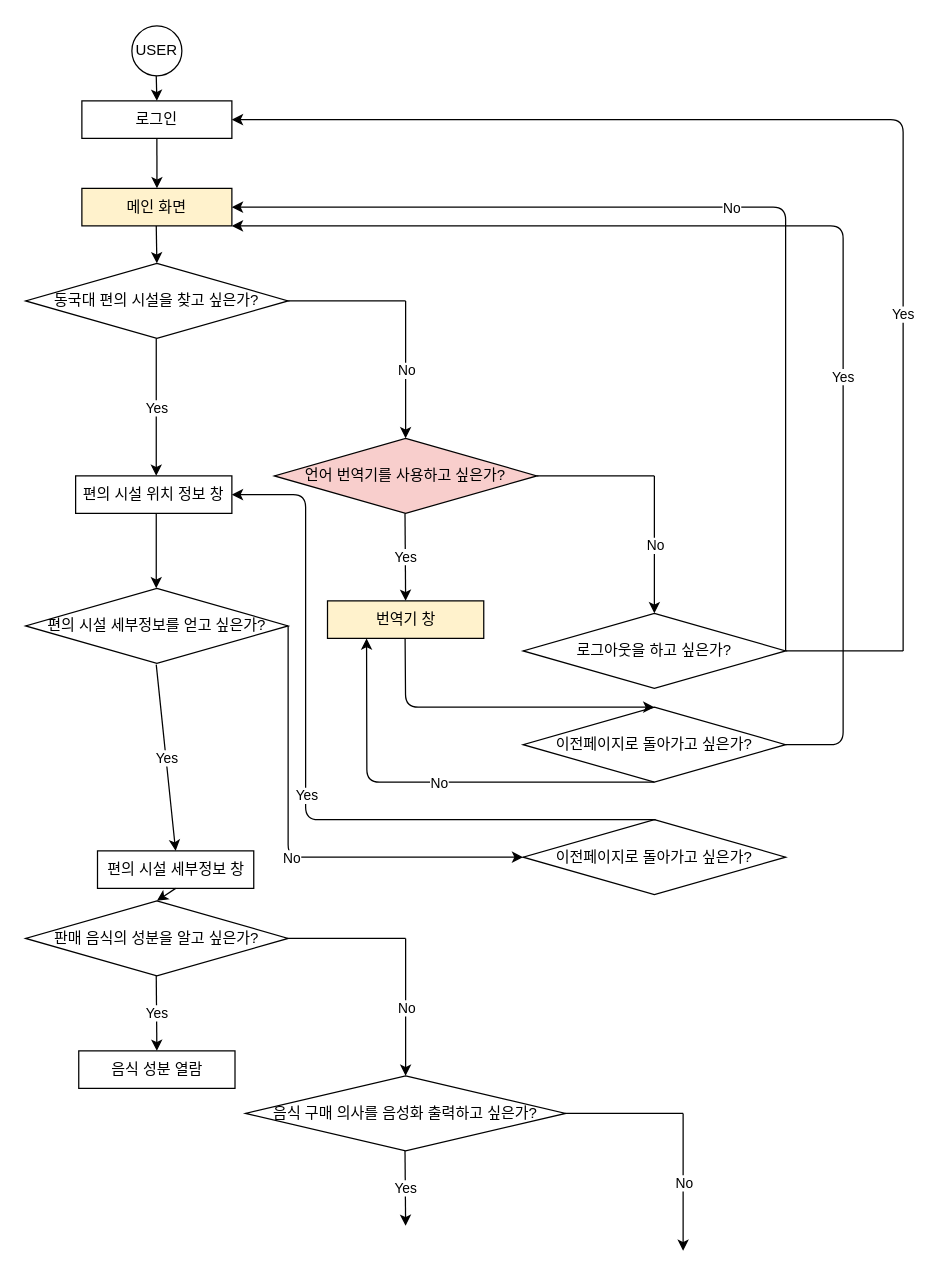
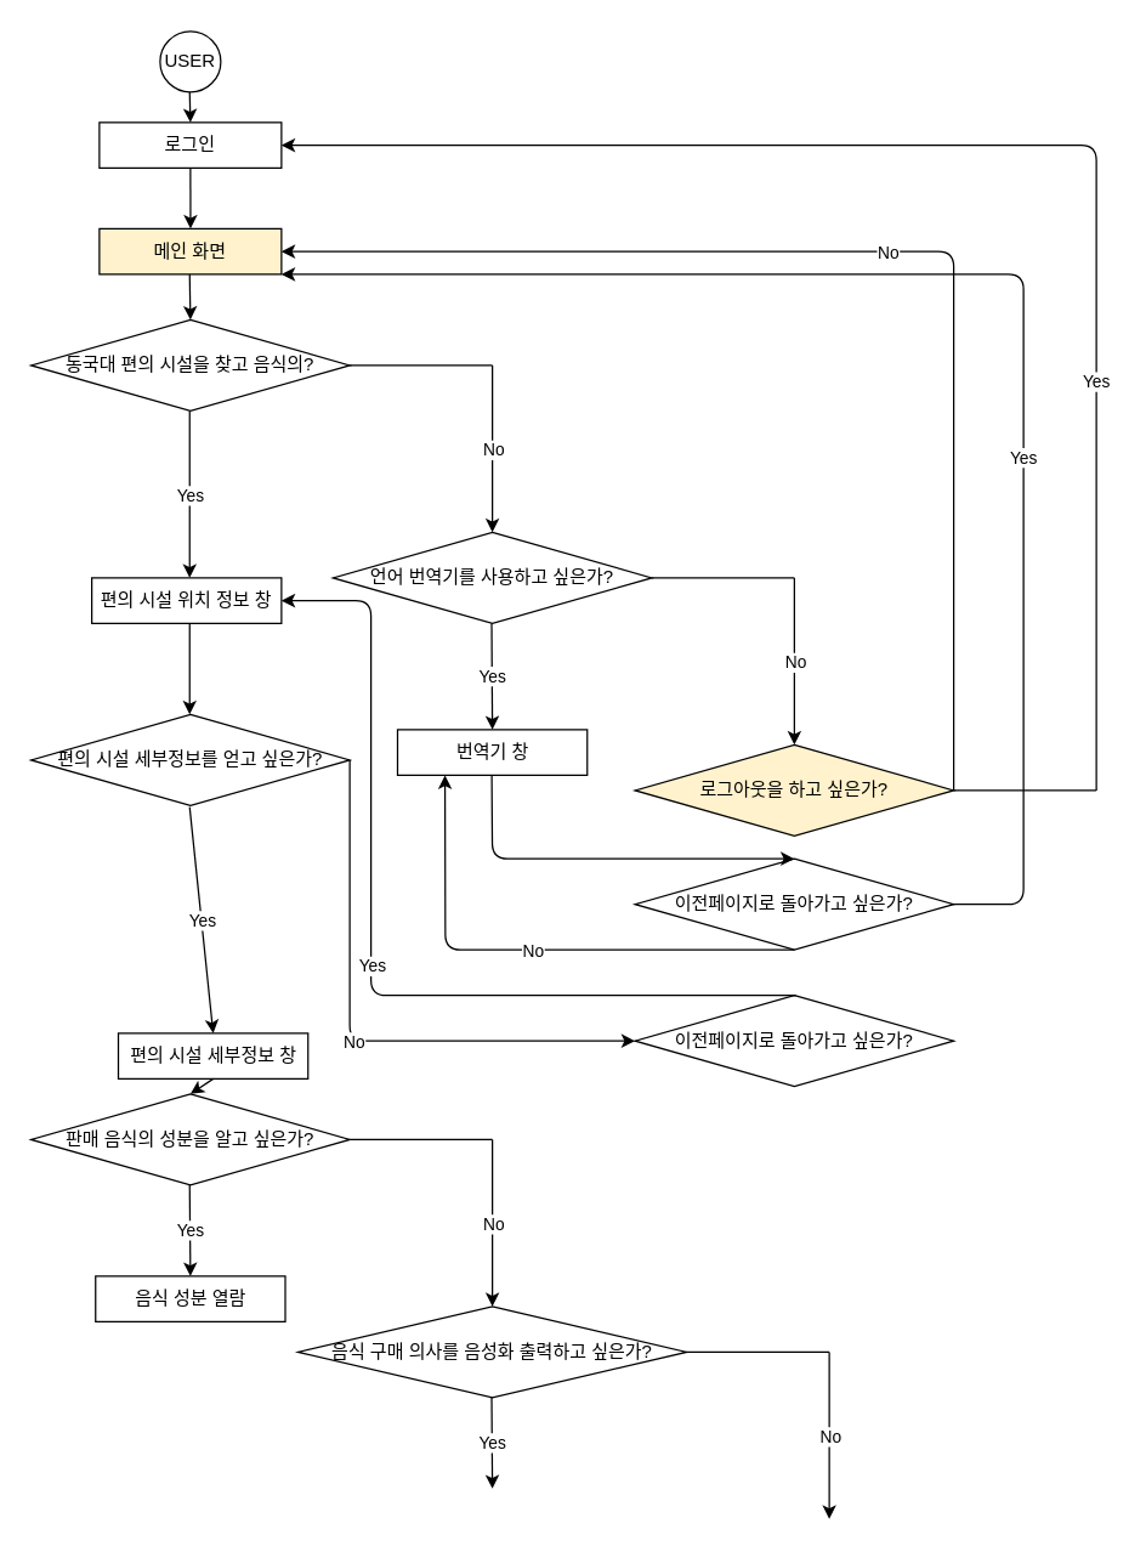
- <mxCell id="4" value="동국대 편의 시설을 찾고 싶은가?" style="rhombus;whiteSpace=wrap;html=1;" vertex="1" parent="1"><mxGeometry x="20" y="210" width="210" height="60" as="geometry" /></mxCell>
+ <mxCell id="4" value="동국대 편의 시설을 찾고 음식의?" style="rhombus;whiteSpace=wrap;html=1;" vertex="1" parent="1"><mxGeometry x="20" y="210" width="210" height="60" as="geometry" /></mxCell>
- <mxCell id="11" value="언어 번역기를 사용하고 싶은가?" style="rhombus;whiteSpace=wrap;html=1;fillColor=#f8cecc;" vertex="1" parent="1"><mxGeometry x="219" y="350" width="210" height="60" as="geometry" /></mxCell>
+ <mxCell id="11" value="언어 번역기를 사용하고 싶은가?" style="rhombus;whiteSpace=wrap;html=1;" vertex="1" parent="1"><mxGeometry x="219" y="350" width="210" height="60" as="geometry" /></mxCell>
- <mxCell id="49" value="번역기 창" style="rounded=0;whiteSpace=wrap;html=1;fillColor=#fff2cc;" vertex="1" parent="1"><mxGeometry x="261.5" y="480" width="125" height="30" as="geometry" /></mxCell>
+ <mxCell id="49" value="번역기 창" style="rounded=0;whiteSpace=wrap;html=1;" vertex="1" parent="1"><mxGeometry x="261.5" y="480" width="125" height="30" as="geometry" /></mxCell>
- <mxCell id="21" value="로그아웃을 하고 싶은가?" style="rhombus;whiteSpace=wrap;html=1;" vertex="1" parent="1"><mxGeometry x="418" y="490" width="210" height="60" as="geometry" /></mxCell>
+ <mxCell id="21" value="로그아웃을 하고 싶은가?" style="rhombus;whiteSpace=wrap;html=1;fillColor=#fff2cc;" vertex="1" parent="1"><mxGeometry x="418" y="490" width="210" height="60" as="geometry" /></mxCell>
